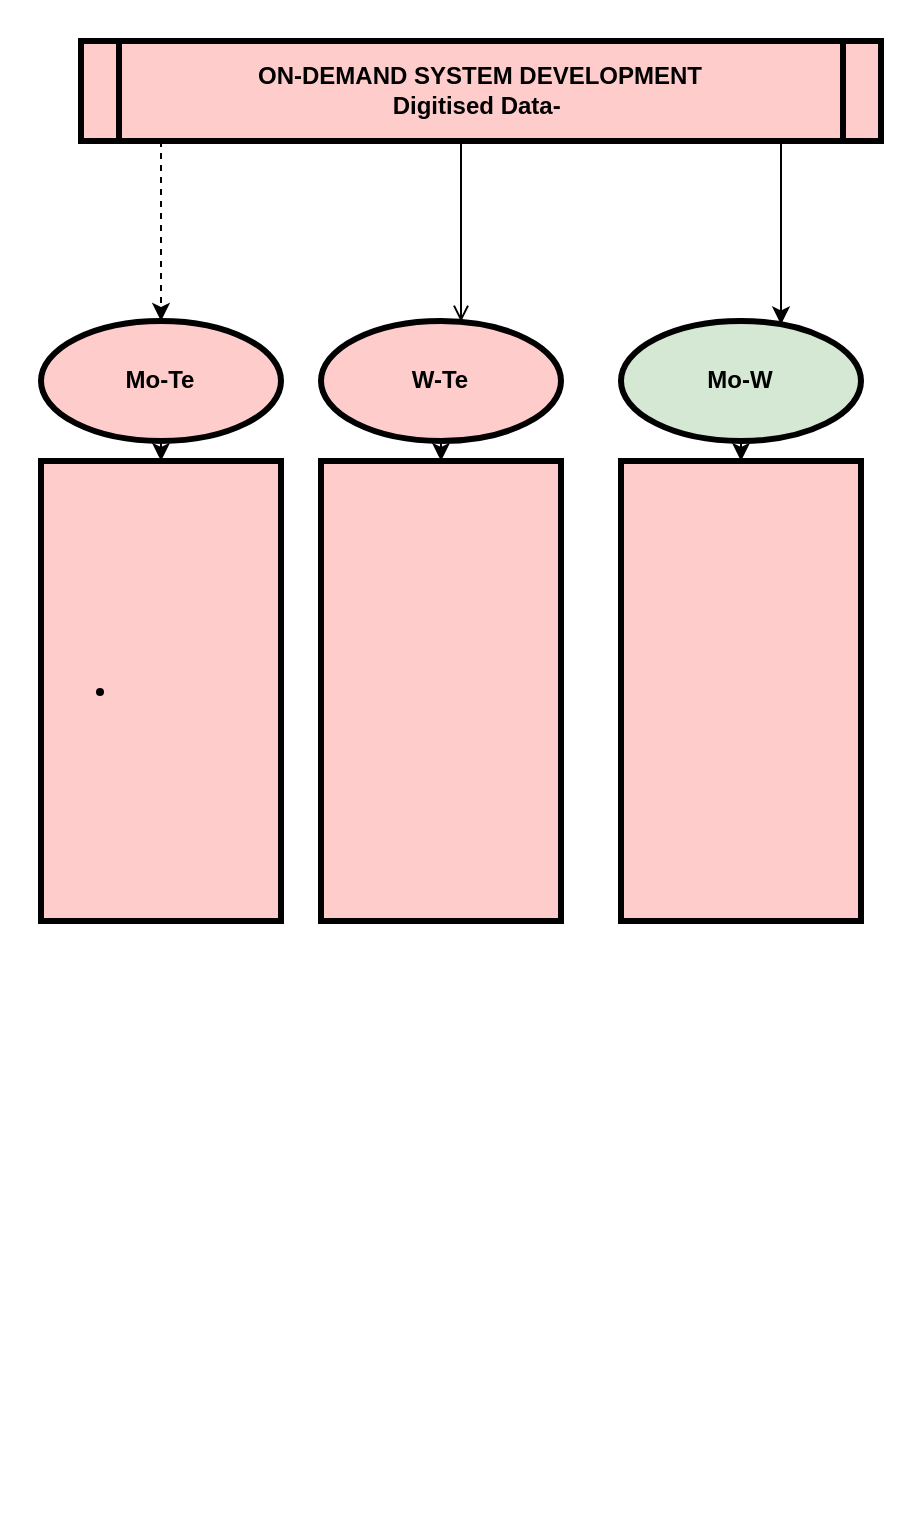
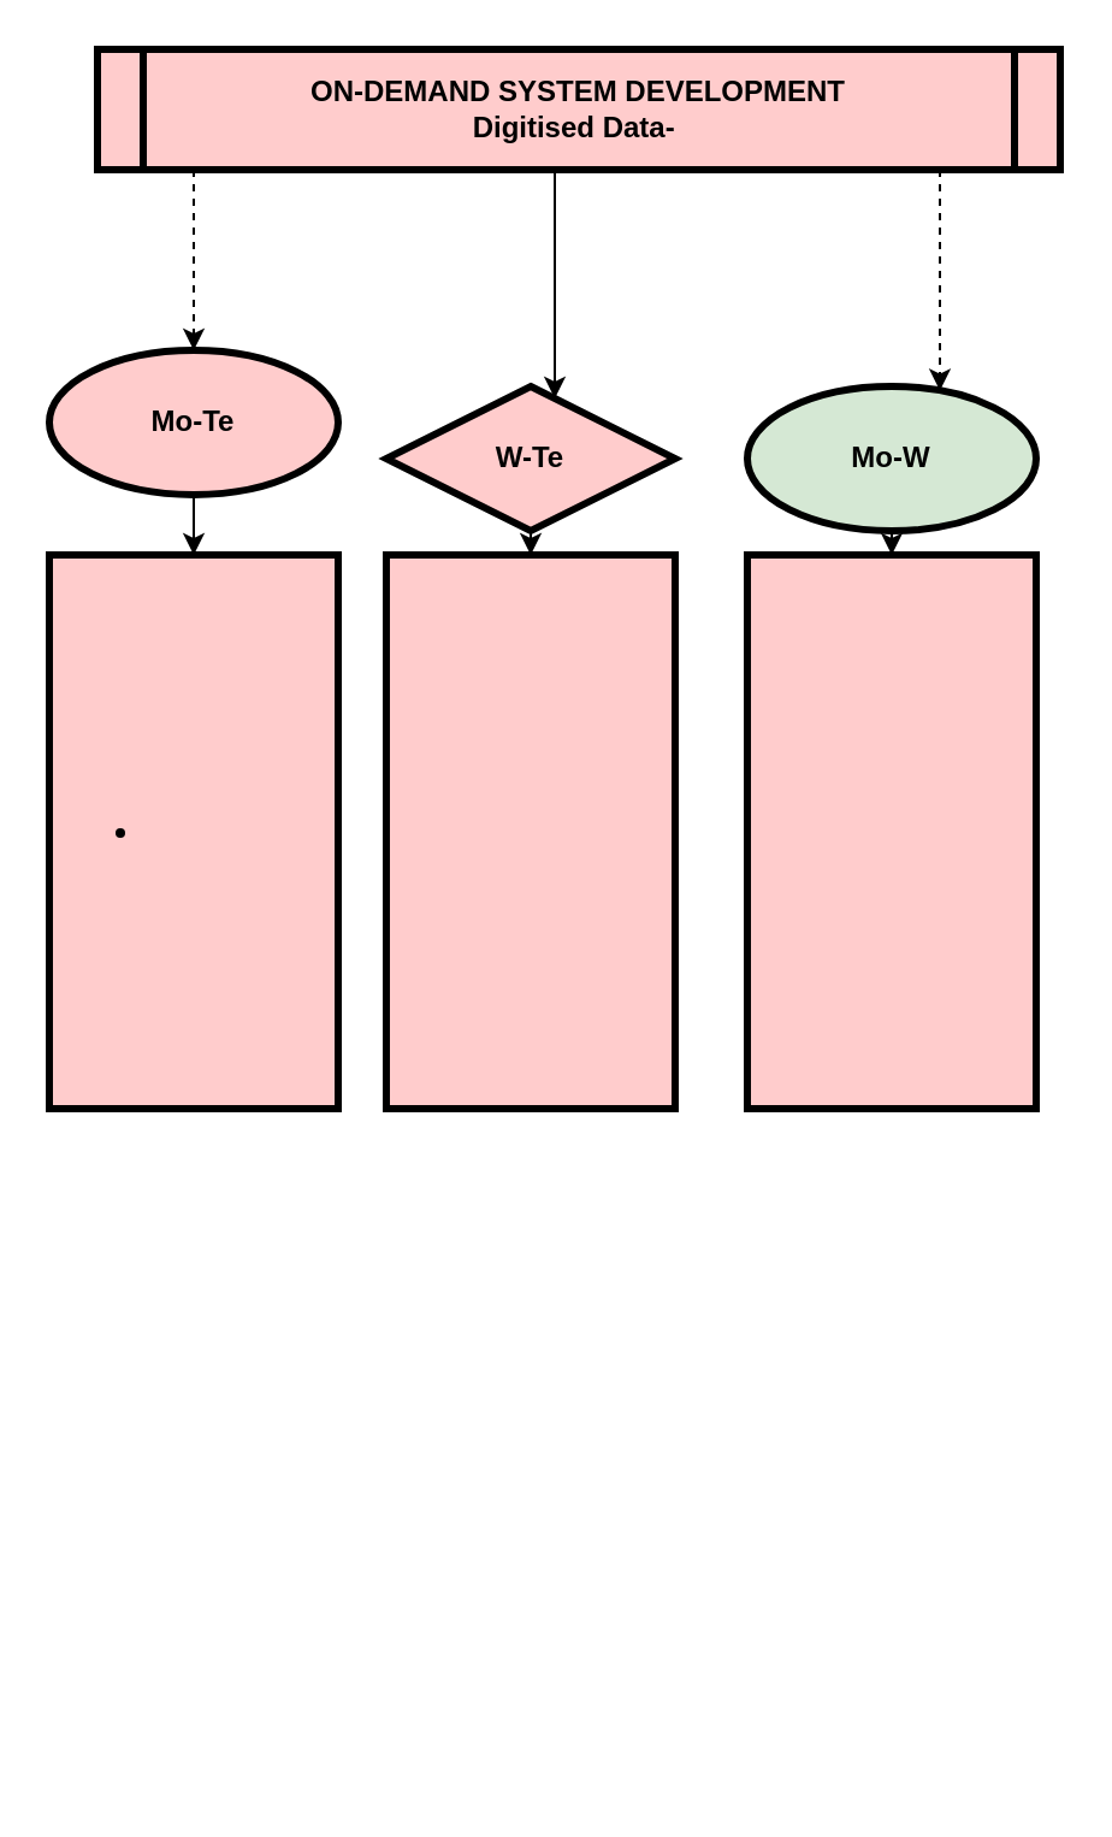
- <mxCell id="4" value="" style="edgeStyle=orthogonalEdgeStyle;rounded=0;orthogonalLoop=1;jettySize=auto;html=1;" edge="1" parent="1" source="5" target="12"><mxGeometry relative="1" as="geometry"><Array as="points"><mxPoint x="390" y="120" /><mxPoint x="390" y="120" /></Array></mxGeometry></mxCell>
+ <mxCell id="4" value="" style="edgeStyle=orthogonalEdgeStyle;rounded=0;orthogonalLoop=1;jettySize=auto;html=1;dashed=1;" edge="1" parent="1" source="5" target="12"><mxGeometry relative="1" as="geometry"><Array as="points"><mxPoint x="390" y="120" /><mxPoint x="390" y="120" /></Array></mxGeometry></mxCell>
- <mxCell id="3" value="" style="edgeStyle=orthogonalEdgeStyle;rounded=0;orthogonalLoop=1;jettySize=auto;html=1;endArrow=open;" edge="1" parent="1" source="5" target="10"><mxGeometry relative="1" as="geometry"><Array as="points"><mxPoint x="230" y="150" /><mxPoint x="230" y="150" /></Array></mxGeometry></mxCell>
+ <mxCell id="3" value="" style="edgeStyle=orthogonalEdgeStyle;rounded=0;orthogonalLoop=1;jettySize=auto;html=1;" edge="1" parent="1" source="5" target="10"><mxGeometry relative="1" as="geometry"><Array as="points"><mxPoint x="230" y="150" /><mxPoint x="230" y="150" /></Array></mxGeometry></mxCell>
- <mxCell id="8" value="Mo-Te" style="ellipse;whiteSpace=wrap;html=1;fontStyle=1;strokeWidth=3;fillColor=#FFCCCC;" vertex="1" parent="1"><mxGeometry x="20" y="160" width="120" height="60" as="geometry" /></mxCell>
+ <mxCell id="8" value="Mo-Te" style="ellipse;whiteSpace=wrap;html=1;fontStyle=1;strokeWidth=3;fillColor=#FFCCCC;" vertex="1" parent="1"><mxGeometry x="20" y="145" width="120" height="60" as="geometry" /></mxCell>
- <mxCell id="10" value="W-Te" style="ellipse;whiteSpace=wrap;html=1;fontStyle=1;strokeWidth=3;fillColor=#FFCCCC;" vertex="1" parent="1"><mxGeometry x="160" y="160" width="120" height="60" as="geometry" /></mxCell>
+ <mxCell id="10" value="W-Te" style="rhombus;whiteSpace=wrap;html=1;fontStyle=1;strokeWidth=3;fillColor=#FFCCCC;" vertex="1" parent="1"><mxGeometry x="160" y="160" width="120" height="60" as="geometry" /></mxCell>
